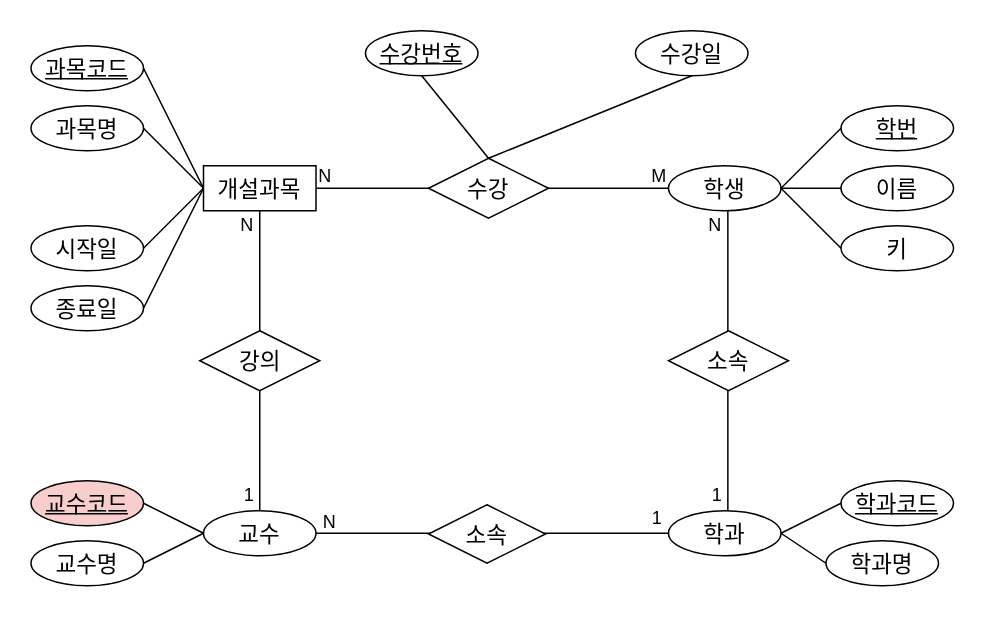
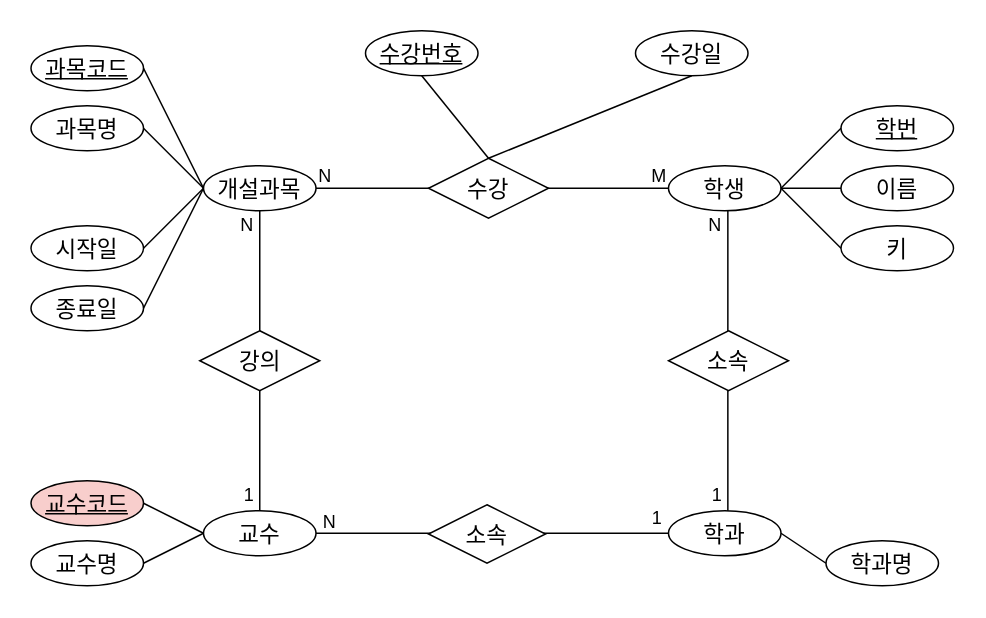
- <mxCell id="12" value="개설과목" style="whiteSpace=wrap;html=1;align=center;fontSize=15;rounded=0;" parent="1" vertex="1"><mxGeometry x="135" y="110" width="75" height="30" as="geometry" /></mxCell>
+ <mxCell id="12" value="개설과목" style="ellipse;whiteSpace=wrap;html=1;align=center;fontSize=15;" parent="1" vertex="1"><mxGeometry x="135" y="110" width="75" height="30" as="geometry" /></mxCell>
- <mxCell id="7" value="학과코드" style="ellipse;whiteSpace=wrap;html=1;align=center;fontStyle=4;fontSize=15;" parent="1" vertex="1"><mxGeometry x="560" y="320" width="75" height="30" as="geometry" /></mxCell>
- <mxCell id="26" value="" style="endArrow=none;html=1;rounded=0;exitX=1;exitY=0.5;exitDx=0;exitDy=0;entryX=0;entryY=0.5;entryDx=0;entryDy=0;" parent="1" source="3" target="7" edge="1"><mxGeometry relative="1" as="geometry"><mxPoint x="530" y="185" as="sourcePoint" /><mxPoint x="570" y="245" as="targetPoint" /></mxGeometry></mxCell>
